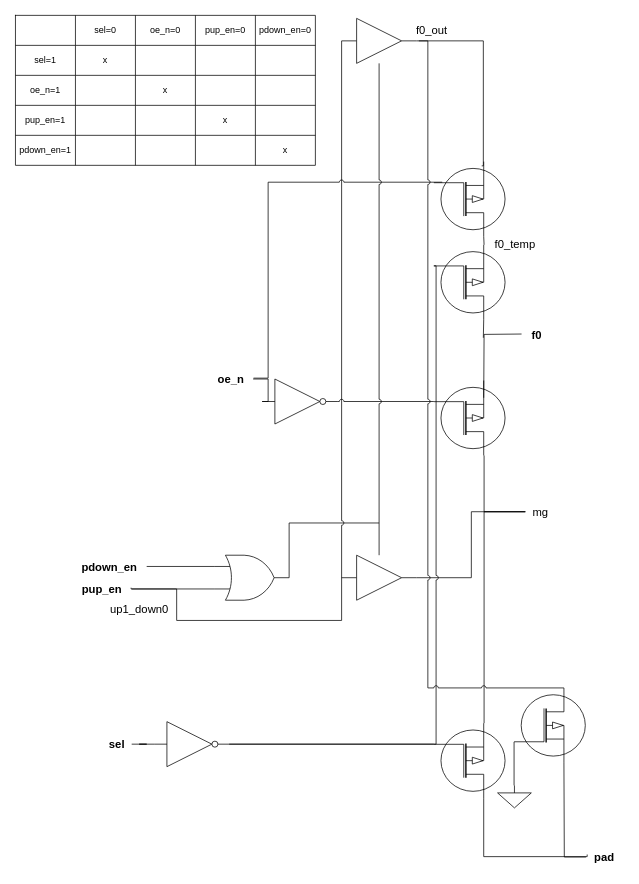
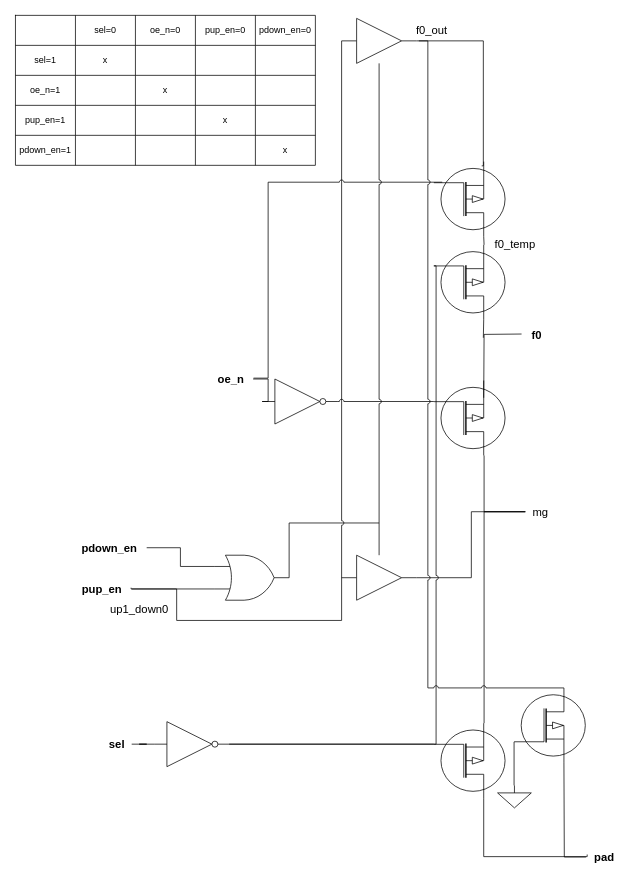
- <mxCell id="7" value="pdown_en" style="text;html=1;align=center;verticalAlign=middle;resizable=0;points=[];autosize=1;strokeColor=none;fillColor=none;fontSize=15;fontStyle=1" vertex="1" parent="1"><mxGeometry x="95" y="740" width="100" height="30" as="geometry" /></mxCell>
+ <mxCell id="7" value="pdown_en" style="text;html=1;align=center;verticalAlign=middle;resizable=0;points=[];autosize=1;strokeColor=none;fillColor=none;fontSize=15;fontStyle=1" vertex="1" parent="1"><mxGeometry x="95" y="715" width="100" height="30" as="geometry" /></mxCell>
